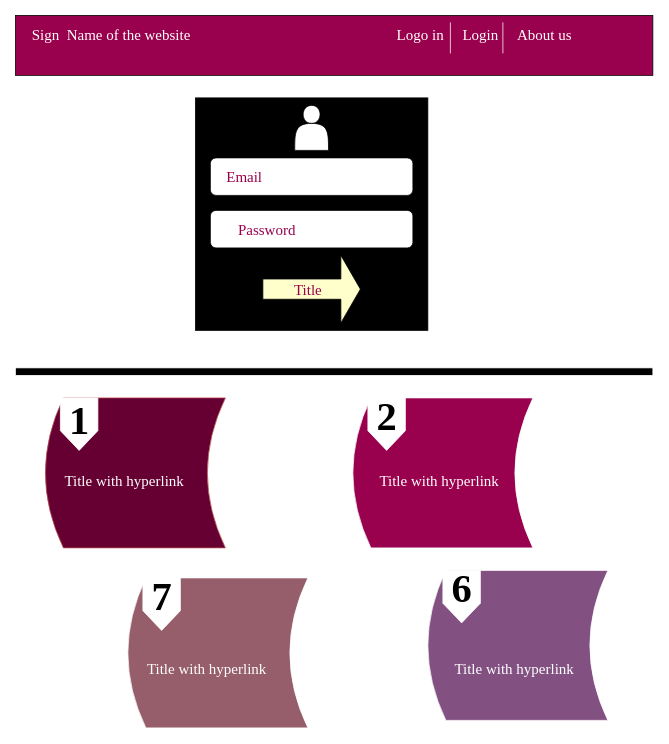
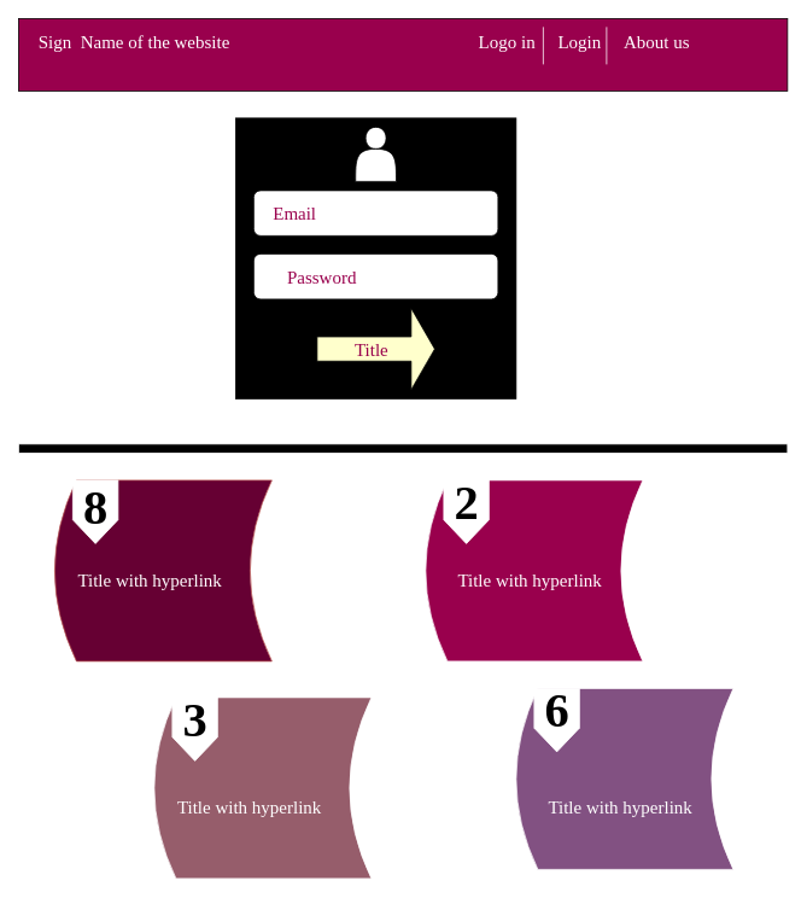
- <mxCell id="28" value="1" style="text;html=1;resizable=0;autosize=1;align=center;verticalAlign=middle;points=[];fillColor=none;strokeColor=none;rounded=0;fontFamily=Georgia;fontSize=54;fontColor=#000000;fontStyle=1" vertex="1" parent="1"><mxGeometry x="85" y="525" width="40" height="70" as="geometry" /></mxCell>
+ <mxCell id="28" value="8" style="text;html=1;resizable=0;autosize=1;align=center;verticalAlign=middle;points=[];fillColor=none;strokeColor=none;rounded=0;fontFamily=Georgia;fontSize=54;fontColor=#000000;fontStyle=1" vertex="1" parent="1"><mxGeometry x="85" y="525" width="40" height="70" as="geometry" /></mxCell>
- <mxCell id="30" value="7" style="text;html=1;resizable=0;autosize=1;align=center;verticalAlign=middle;points=[];fillColor=none;strokeColor=none;rounded=0;fontFamily=Georgia;fontSize=54;fontColor=#000000;fontStyle=1" vertex="1" parent="1"><mxGeometry x="190" y="760" width="50" height="70" as="geometry" /></mxCell>
+ <mxCell id="30" value="3" style="text;html=1;resizable=0;autosize=1;align=center;verticalAlign=middle;points=[];fillColor=none;strokeColor=none;rounded=0;fontFamily=Georgia;fontSize=54;fontColor=#000000;fontStyle=1" vertex="1" parent="1"><mxGeometry x="190" y="760" width="50" height="70" as="geometry" /></mxCell>
